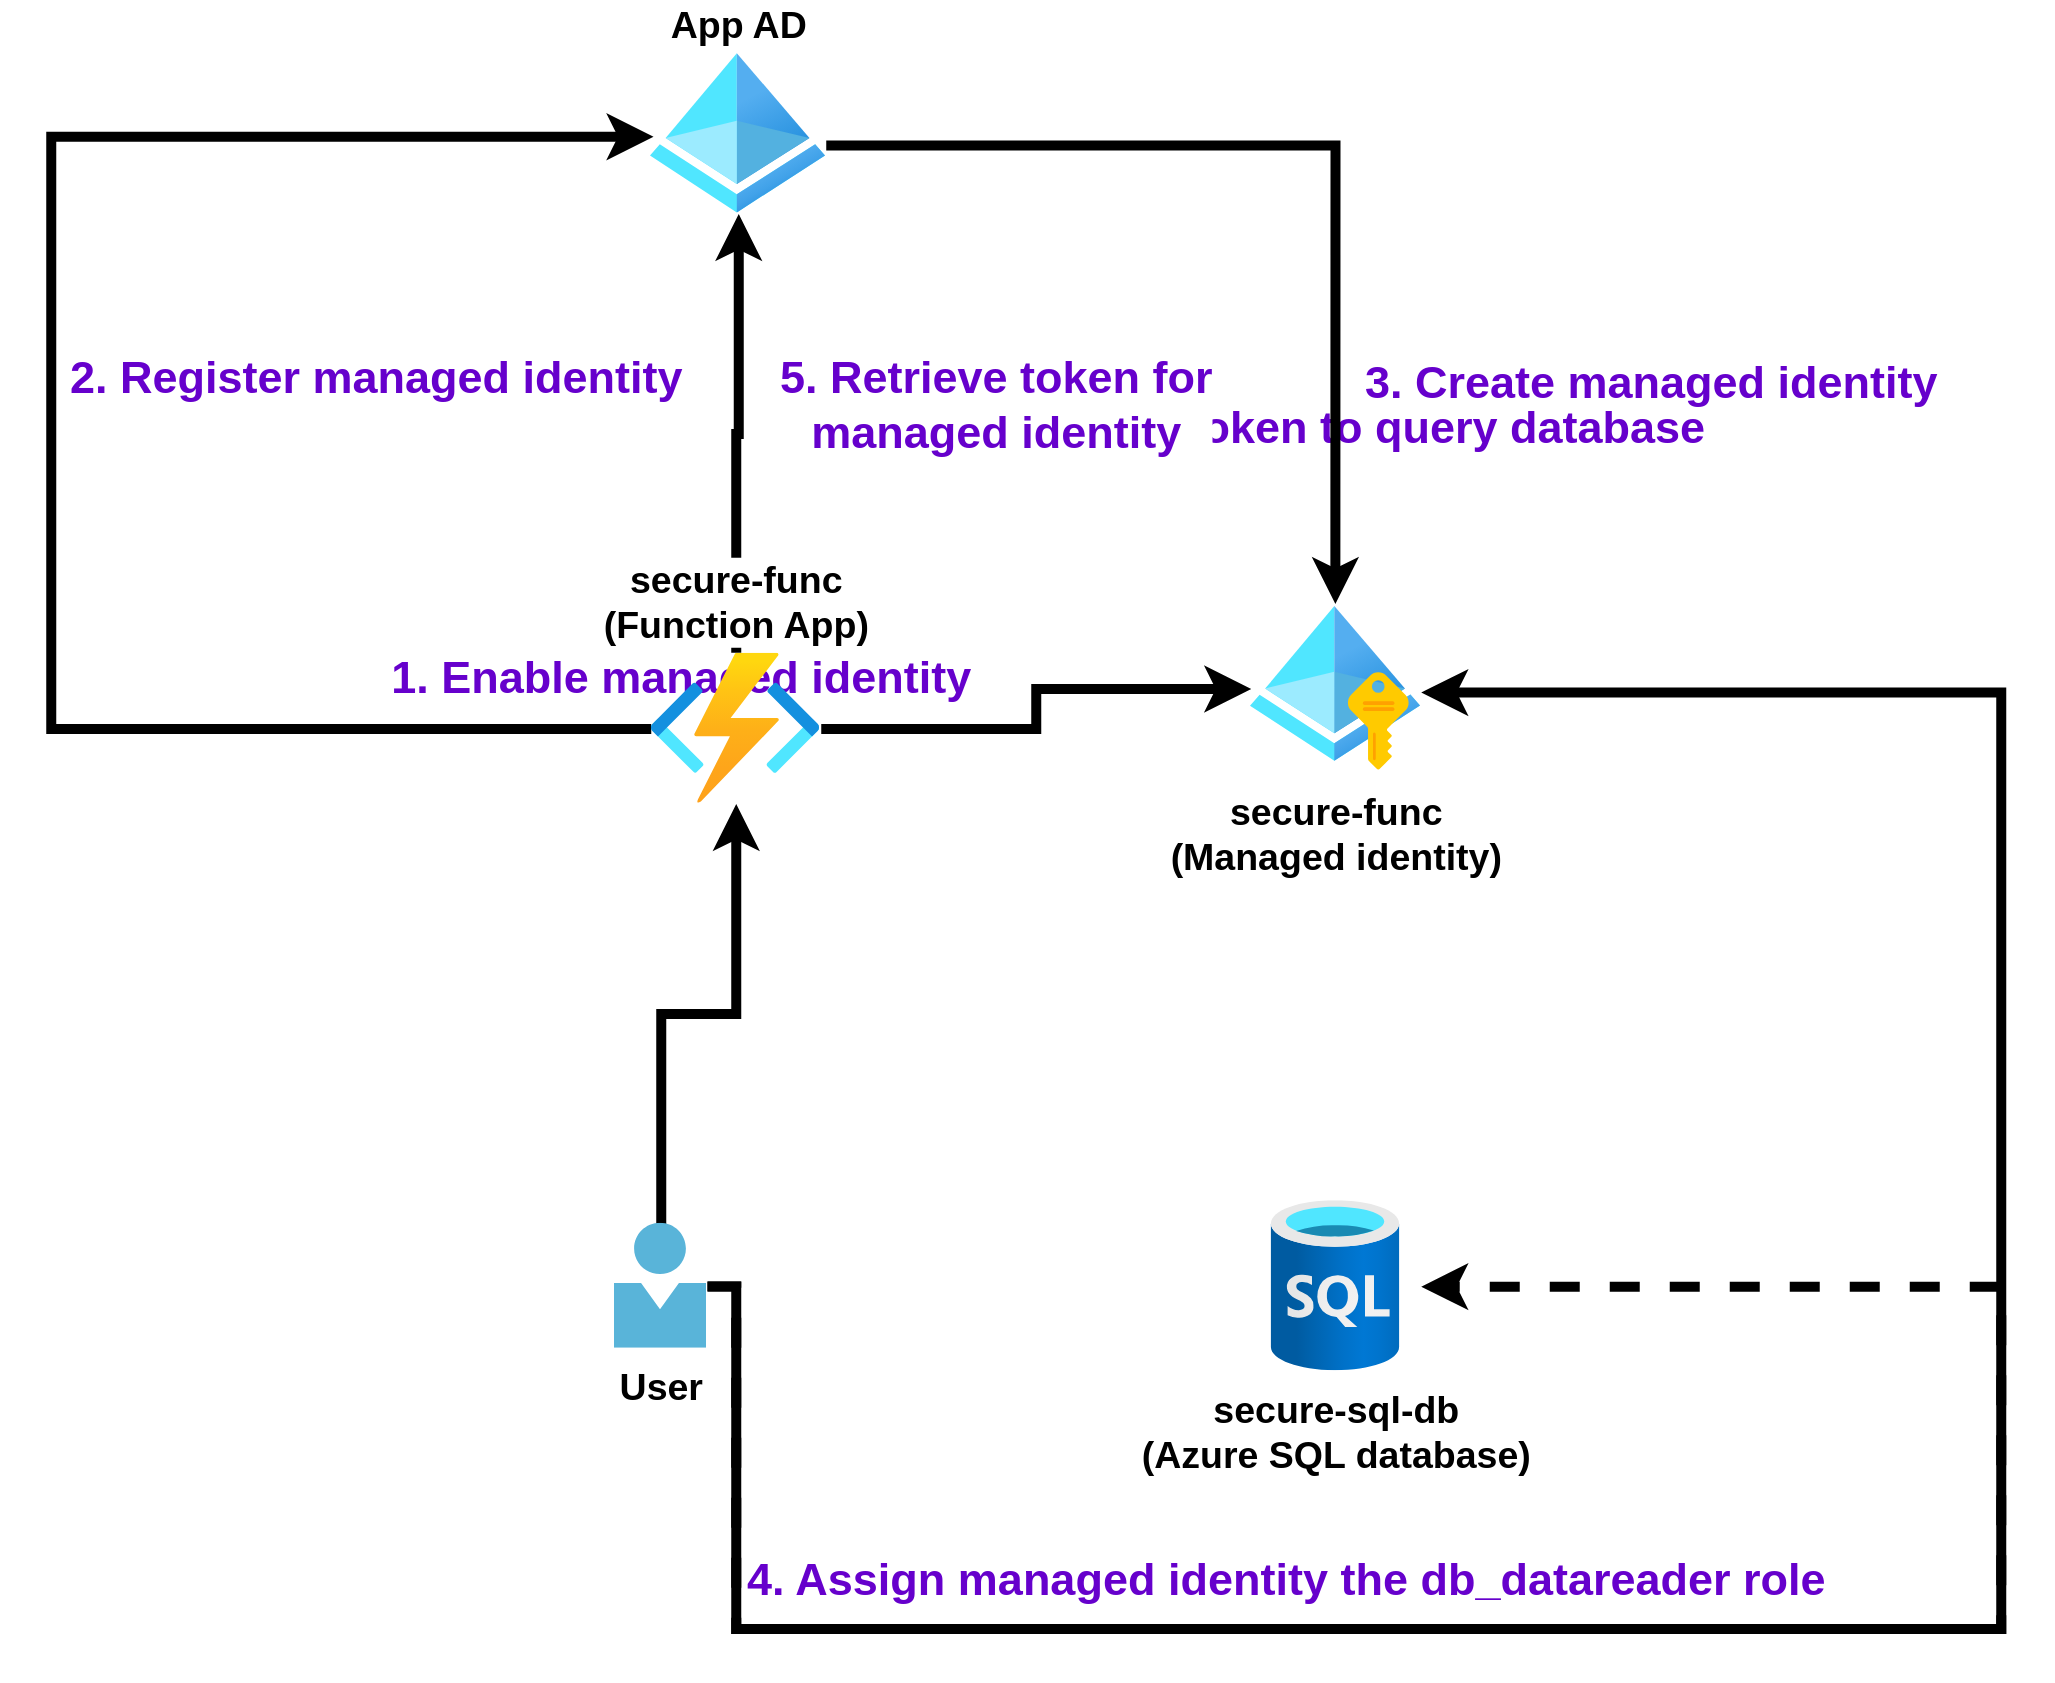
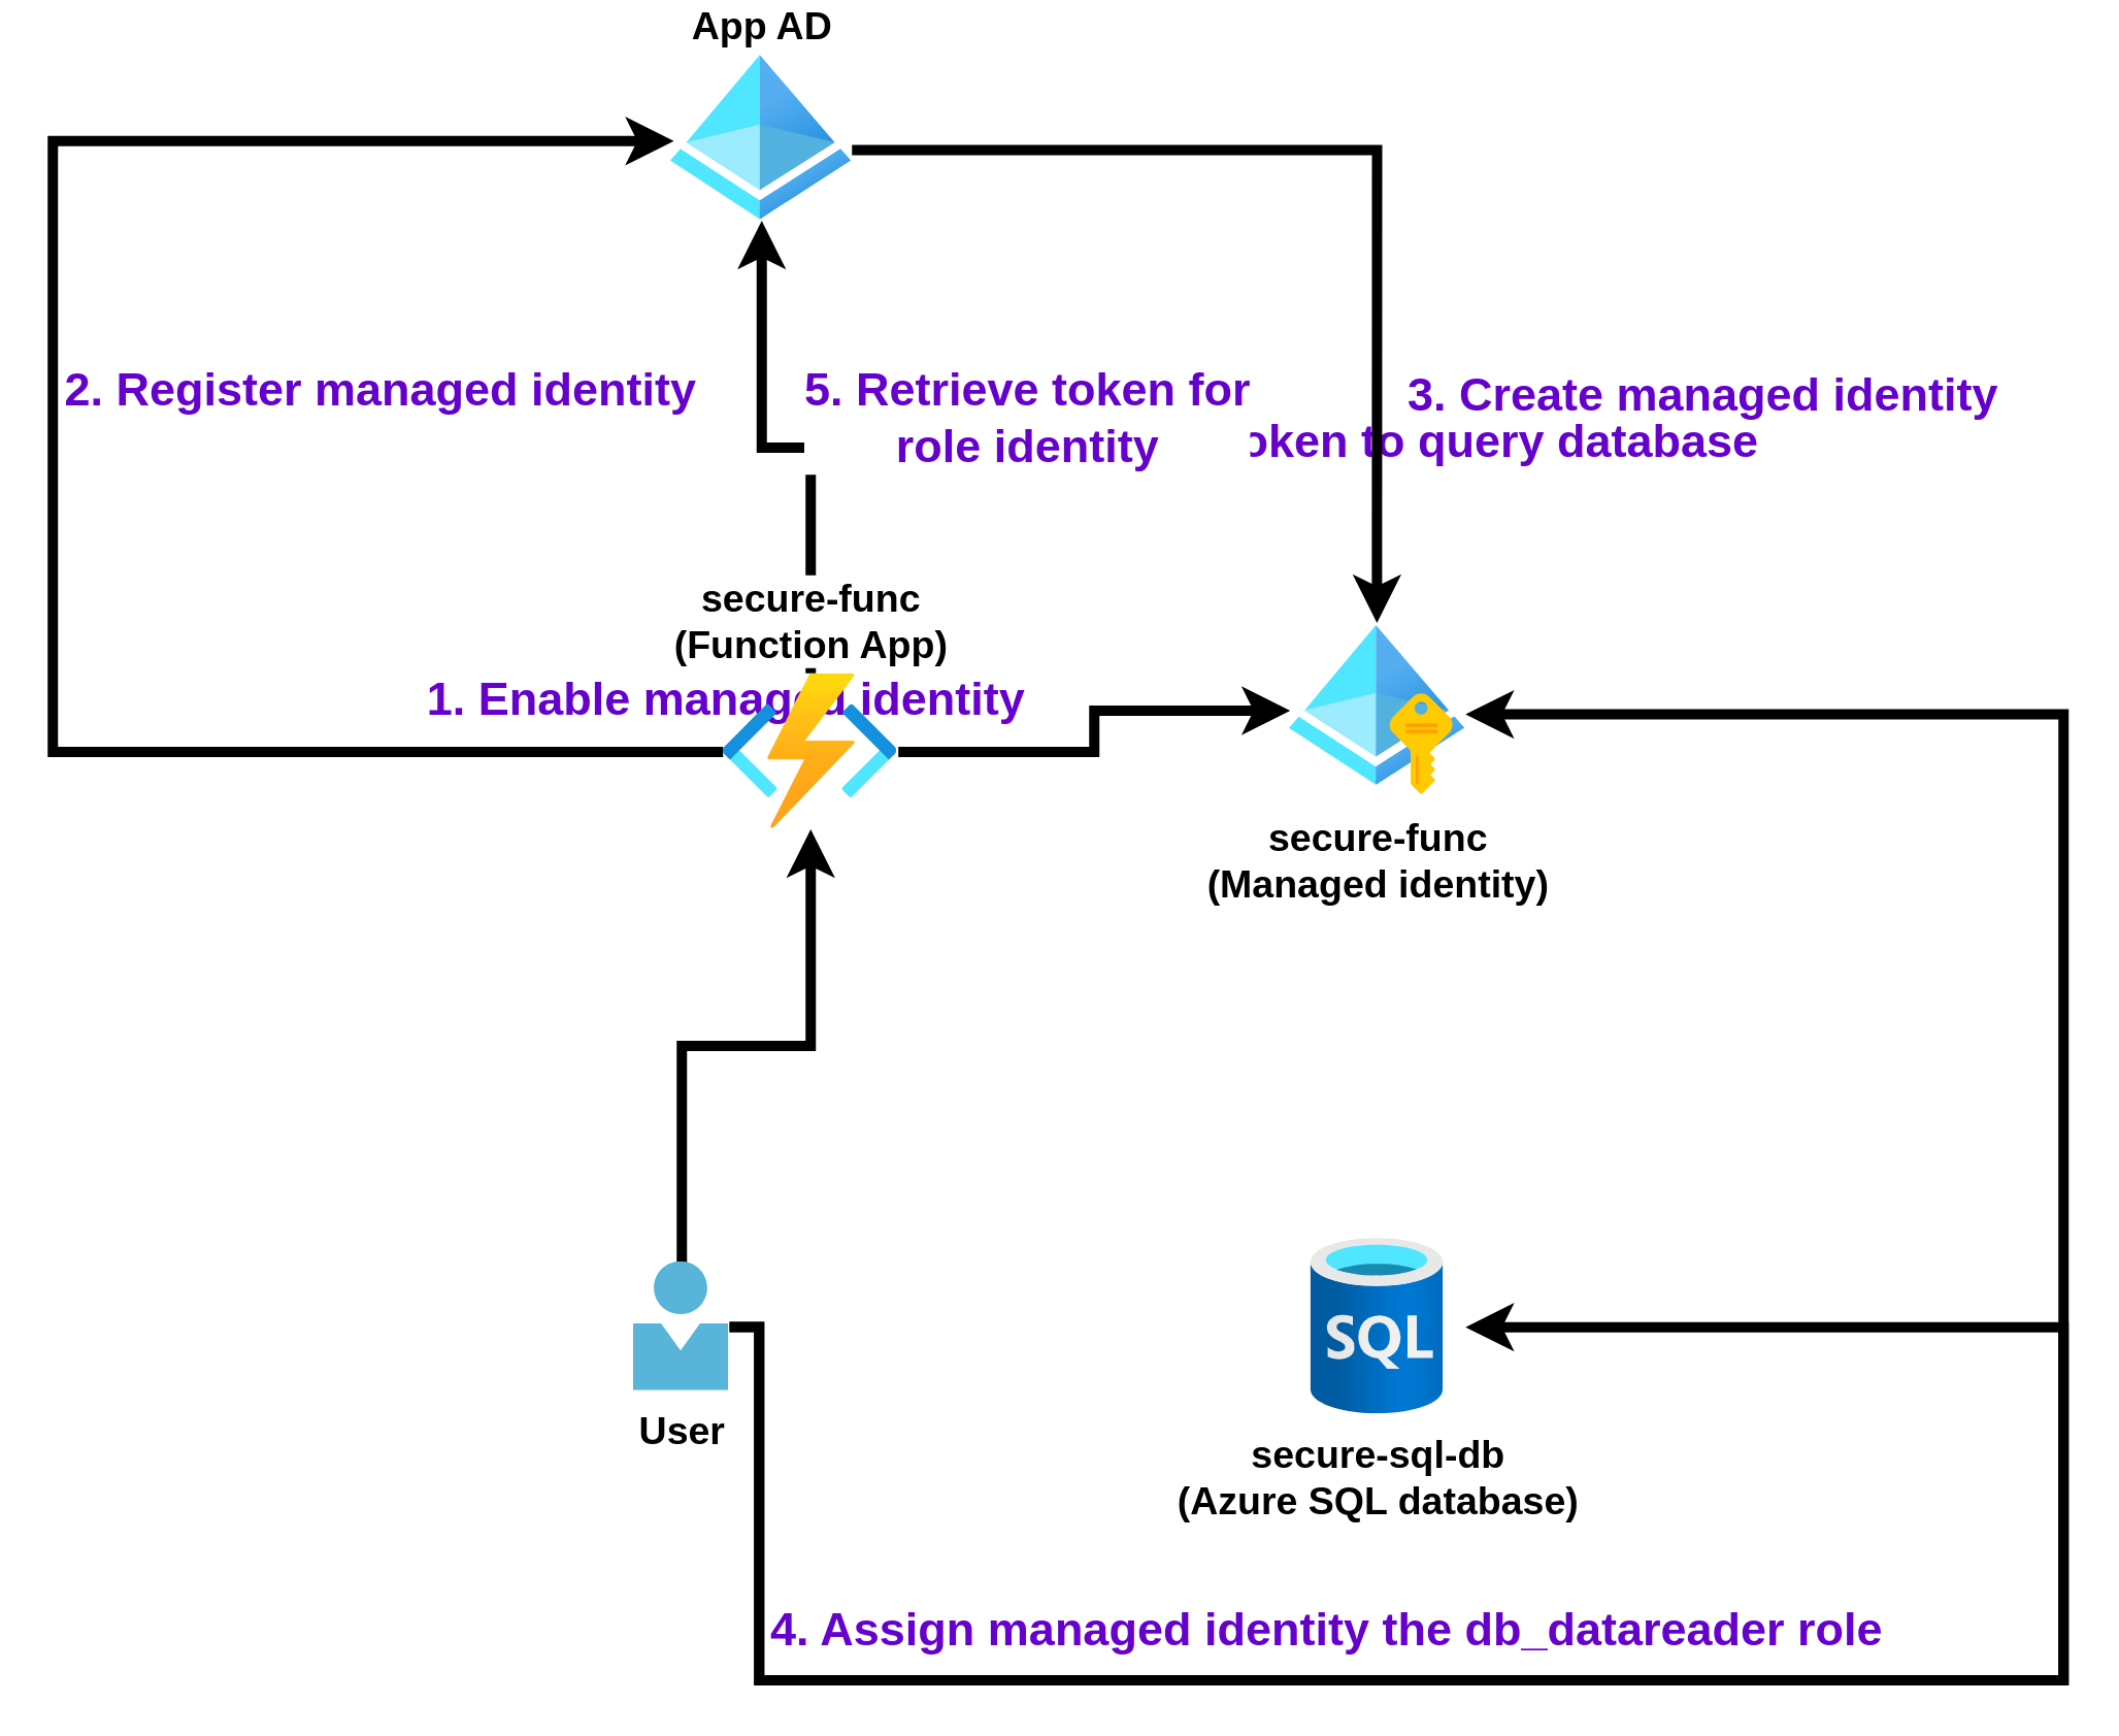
- <mxCell id="16" value="5. Retrieve token for &lt;br style=&quot;font-size: 18px;&quot;&gt;managed identity" style="edgeLabel;html=1;align=center;verticalAlign=middle;resizable=0;points=[];fontSize=18;fontStyle=1;fontColor=#6600CC;" parent="1" vertex="1" connectable="0"><mxGeometry x="390" y="150.002" as="geometry"><mxPoint x="7" y="10" as="offset" /></mxGeometry></mxCell>
+ <mxCell id="16" value="5. Retrieve token for &lt;br style=&quot;font-size: 18px;&quot;&gt;role identity" style="edgeLabel;html=1;align=center;verticalAlign=middle;resizable=0;points=[];fontSize=18;fontStyle=1;fontColor=#6600CC;" parent="1" vertex="1" connectable="0"><mxGeometry x="390" y="150.002" as="geometry"><mxPoint x="7" y="10" as="offset" /></mxGeometry></mxCell>
- <mxCell id="15" value="secure-func&lt;br style=&quot;font-size: 15px&quot;&gt;(Function App)" style="aspect=fixed;html=1;points=[];align=center;image;fontSize=15;image=img/lib/azure2/compute/Function_Apps.svg;fontStyle=1;labelPosition=center;verticalLabelPosition=top;verticalAlign=bottom;" parent="1" vertex="1"><mxGeometry x="260" y="260" width="68" height="60" as="geometry" /></mxCell>
+ <mxCell id="15" value="secure-func&lt;br style=&quot;font-size: 15px&quot;&gt;(Function App)" style="aspect=fixed;html=1;points=[];align=center;image;fontSize=15;image=img/lib/azure2/compute/Function_Apps.svg;fontStyle=1;labelPosition=center;verticalLabelPosition=top;verticalAlign=bottom;" parent="1" vertex="1"><mxGeometry x="280" y="260" width="68" height="60" as="geometry" /></mxCell>
- <mxCell id="11" style="edgeStyle=orthogonalEdgeStyle;rounded=0;orthogonalLoop=1;jettySize=auto;html=1;entryX=1;entryY=0.501;entryDx=0;entryDy=0;entryPerimeter=0;fontSize=15;startArrow=none;startFill=0;endArrow=classic;endFill=1;strokeWidth=4;dashed=1;" parent="1" source="13" target="8" edge="1"><mxGeometry relative="1" as="geometry"><Array as="points"><mxPoint x="294" y="650" /><mxPoint x="800" y="650" /><mxPoint x="800" y="513" /></Array></mxGeometry></mxCell>
+ <mxCell id="11" style="edgeStyle=orthogonalEdgeStyle;rounded=0;orthogonalLoop=1;jettySize=auto;html=1;entryX=1;entryY=0.501;entryDx=0;entryDy=0;entryPerimeter=0;fontSize=15;startArrow=none;startFill=0;endArrow=classic;endFill=1;strokeWidth=4;" parent="1" source="13" target="8" edge="1"><mxGeometry relative="1" as="geometry"><Array as="points"><mxPoint x="294" y="650" /><mxPoint x="800" y="650" /><mxPoint x="800" y="513" /></Array></mxGeometry></mxCell>
